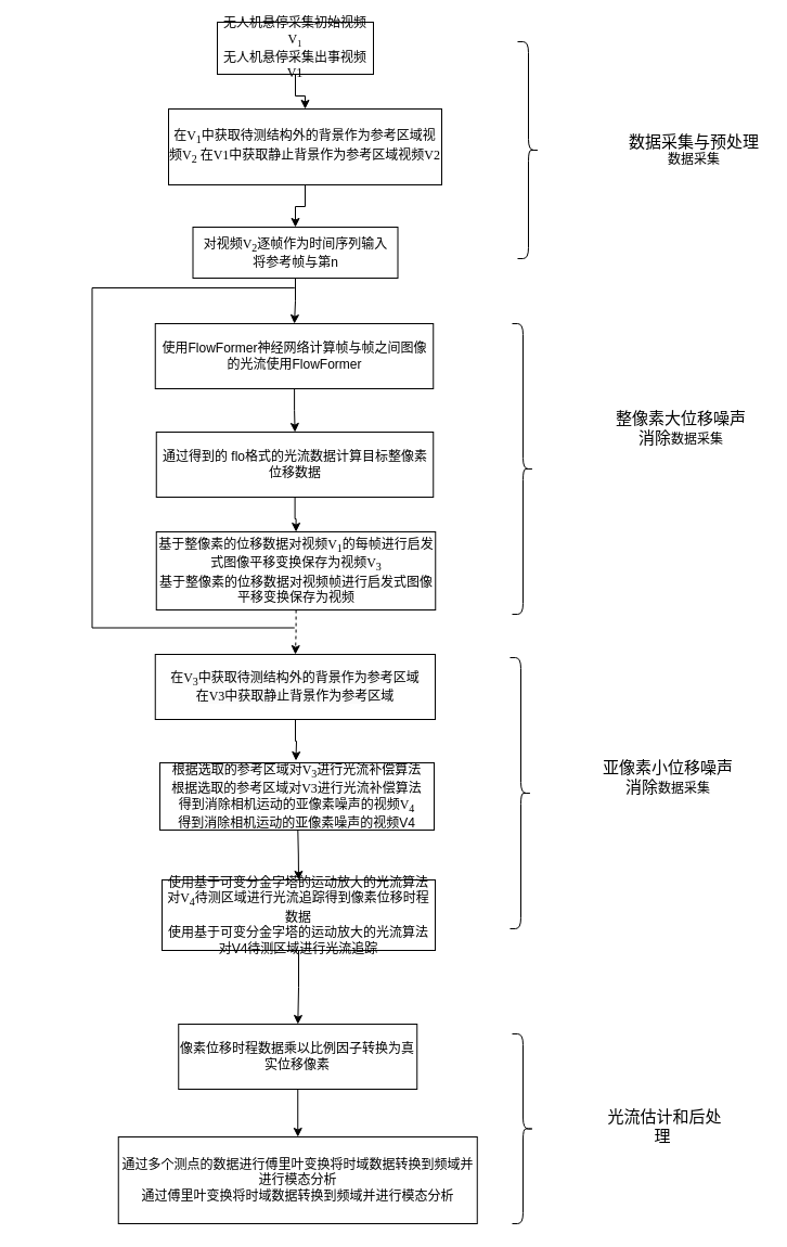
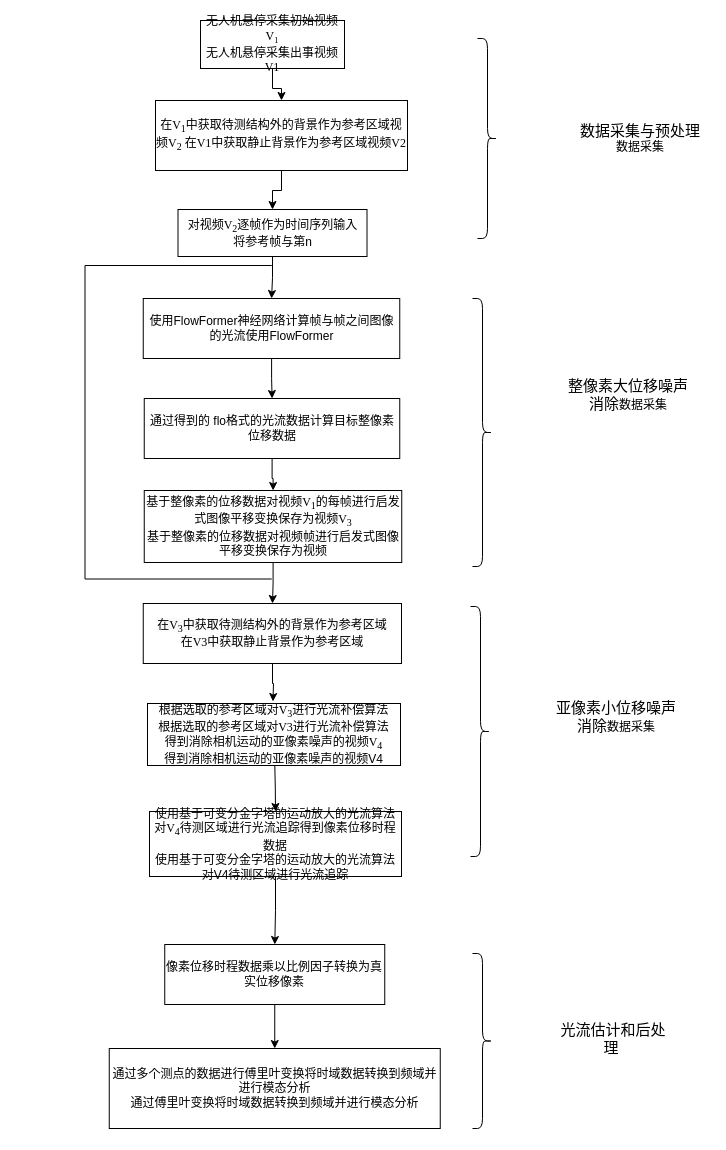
- <mxCell id="13" value="" style="edgeStyle=orthogonalEdgeStyle;rounded=0;orthogonalLoop=1;jettySize=auto;html=1;dashed=1;" edge="1" parent="1" source="14" target="17"><mxGeometry relative="1" as="geometry" /></mxCell>
+ <mxCell id="13" value="" style="edgeStyle=orthogonalEdgeStyle;rounded=0;orthogonalLoop=1;jettySize=auto;html=1;" edge="1" parent="1" source="14" target="17"><mxGeometry relative="1" as="geometry" /></mxCell>
